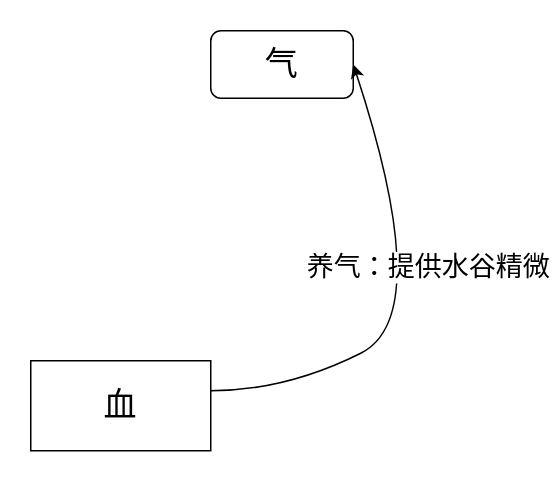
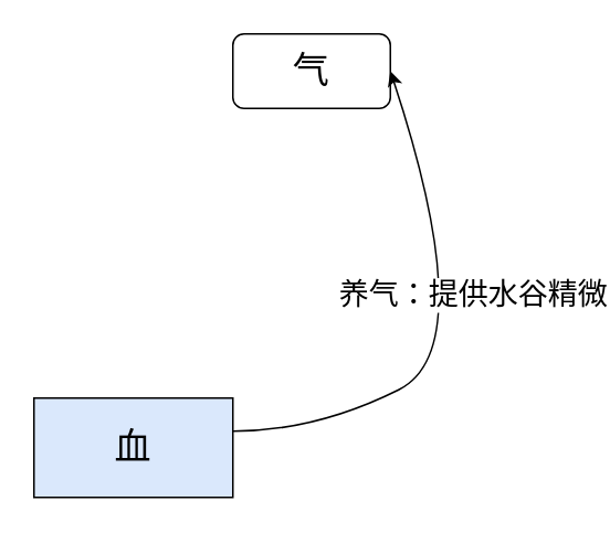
- <mxCell id="3" value="血" style="rounded=0;whiteSpace=wrap;html=1;fontSize=22;" vertex="1" parent="1"><mxGeometry x="20" y="240" width="120" height="60" as="geometry" /></mxCell>
+ <mxCell id="3" value="血" style="rounded=0;whiteSpace=wrap;html=1;fontSize=22;fillColor=#dae8fc;" vertex="1" parent="1"><mxGeometry x="20" y="240" width="120" height="60" as="geometry" /></mxCell>
